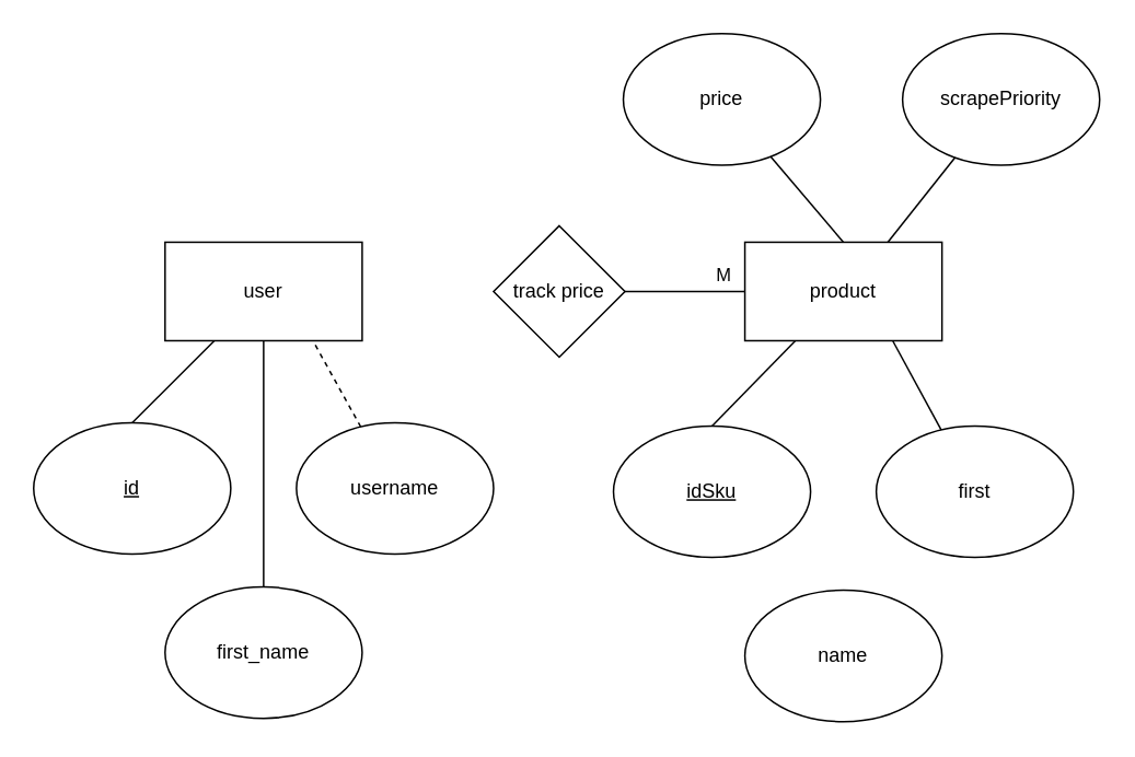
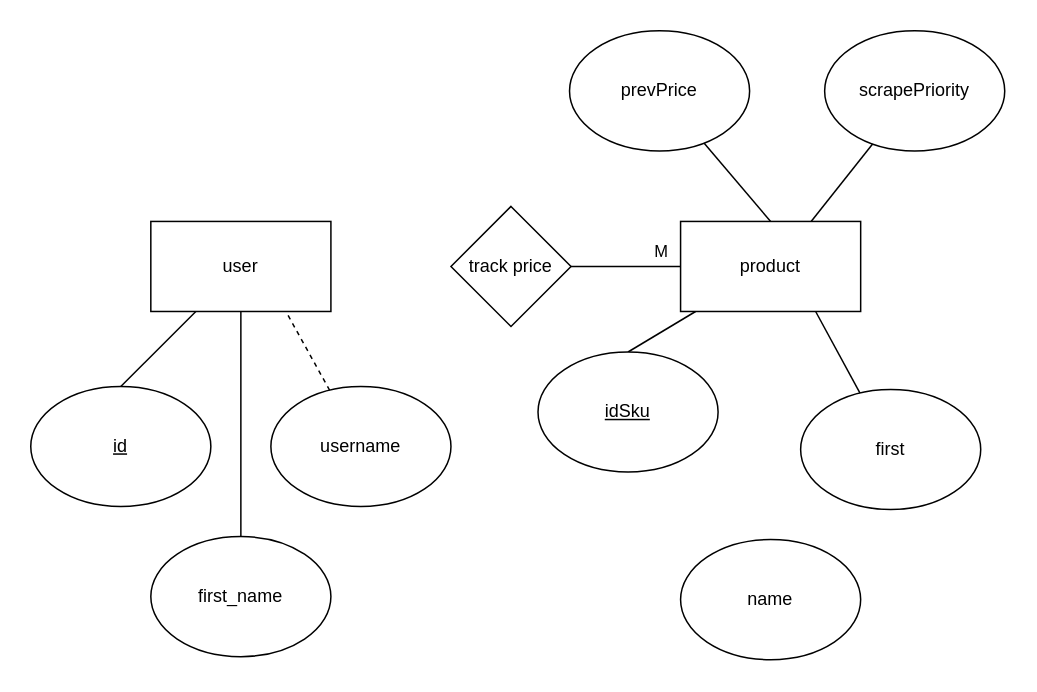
- <mxCell id="16" value="price" style="ellipse;whiteSpace=wrap;html=1;" parent="1" vertex="1"><mxGeometry x="379" y="20" width="120" height="80" as="geometry" /></mxCell>
+ <mxCell id="16" value="prevPrice" style="ellipse;whiteSpace=wrap;html=1;" parent="1" vertex="1"><mxGeometry x="379" y="20" width="120" height="80" as="geometry" /></mxCell>
- <mxCell id="11" value="&lt;u&gt;idSku&lt;/u&gt;" style="ellipse;whiteSpace=wrap;html=1;" parent="1" vertex="1"><mxGeometry x="373" y="259" width="120" height="80" as="geometry" /></mxCell>
+ <mxCell id="11" value="&lt;u&gt;idSku&lt;/u&gt;" style="ellipse;whiteSpace=wrap;html=1;" parent="1" vertex="1"><mxGeometry x="358" y="234" width="120" height="80" as="geometry" /></mxCell>
